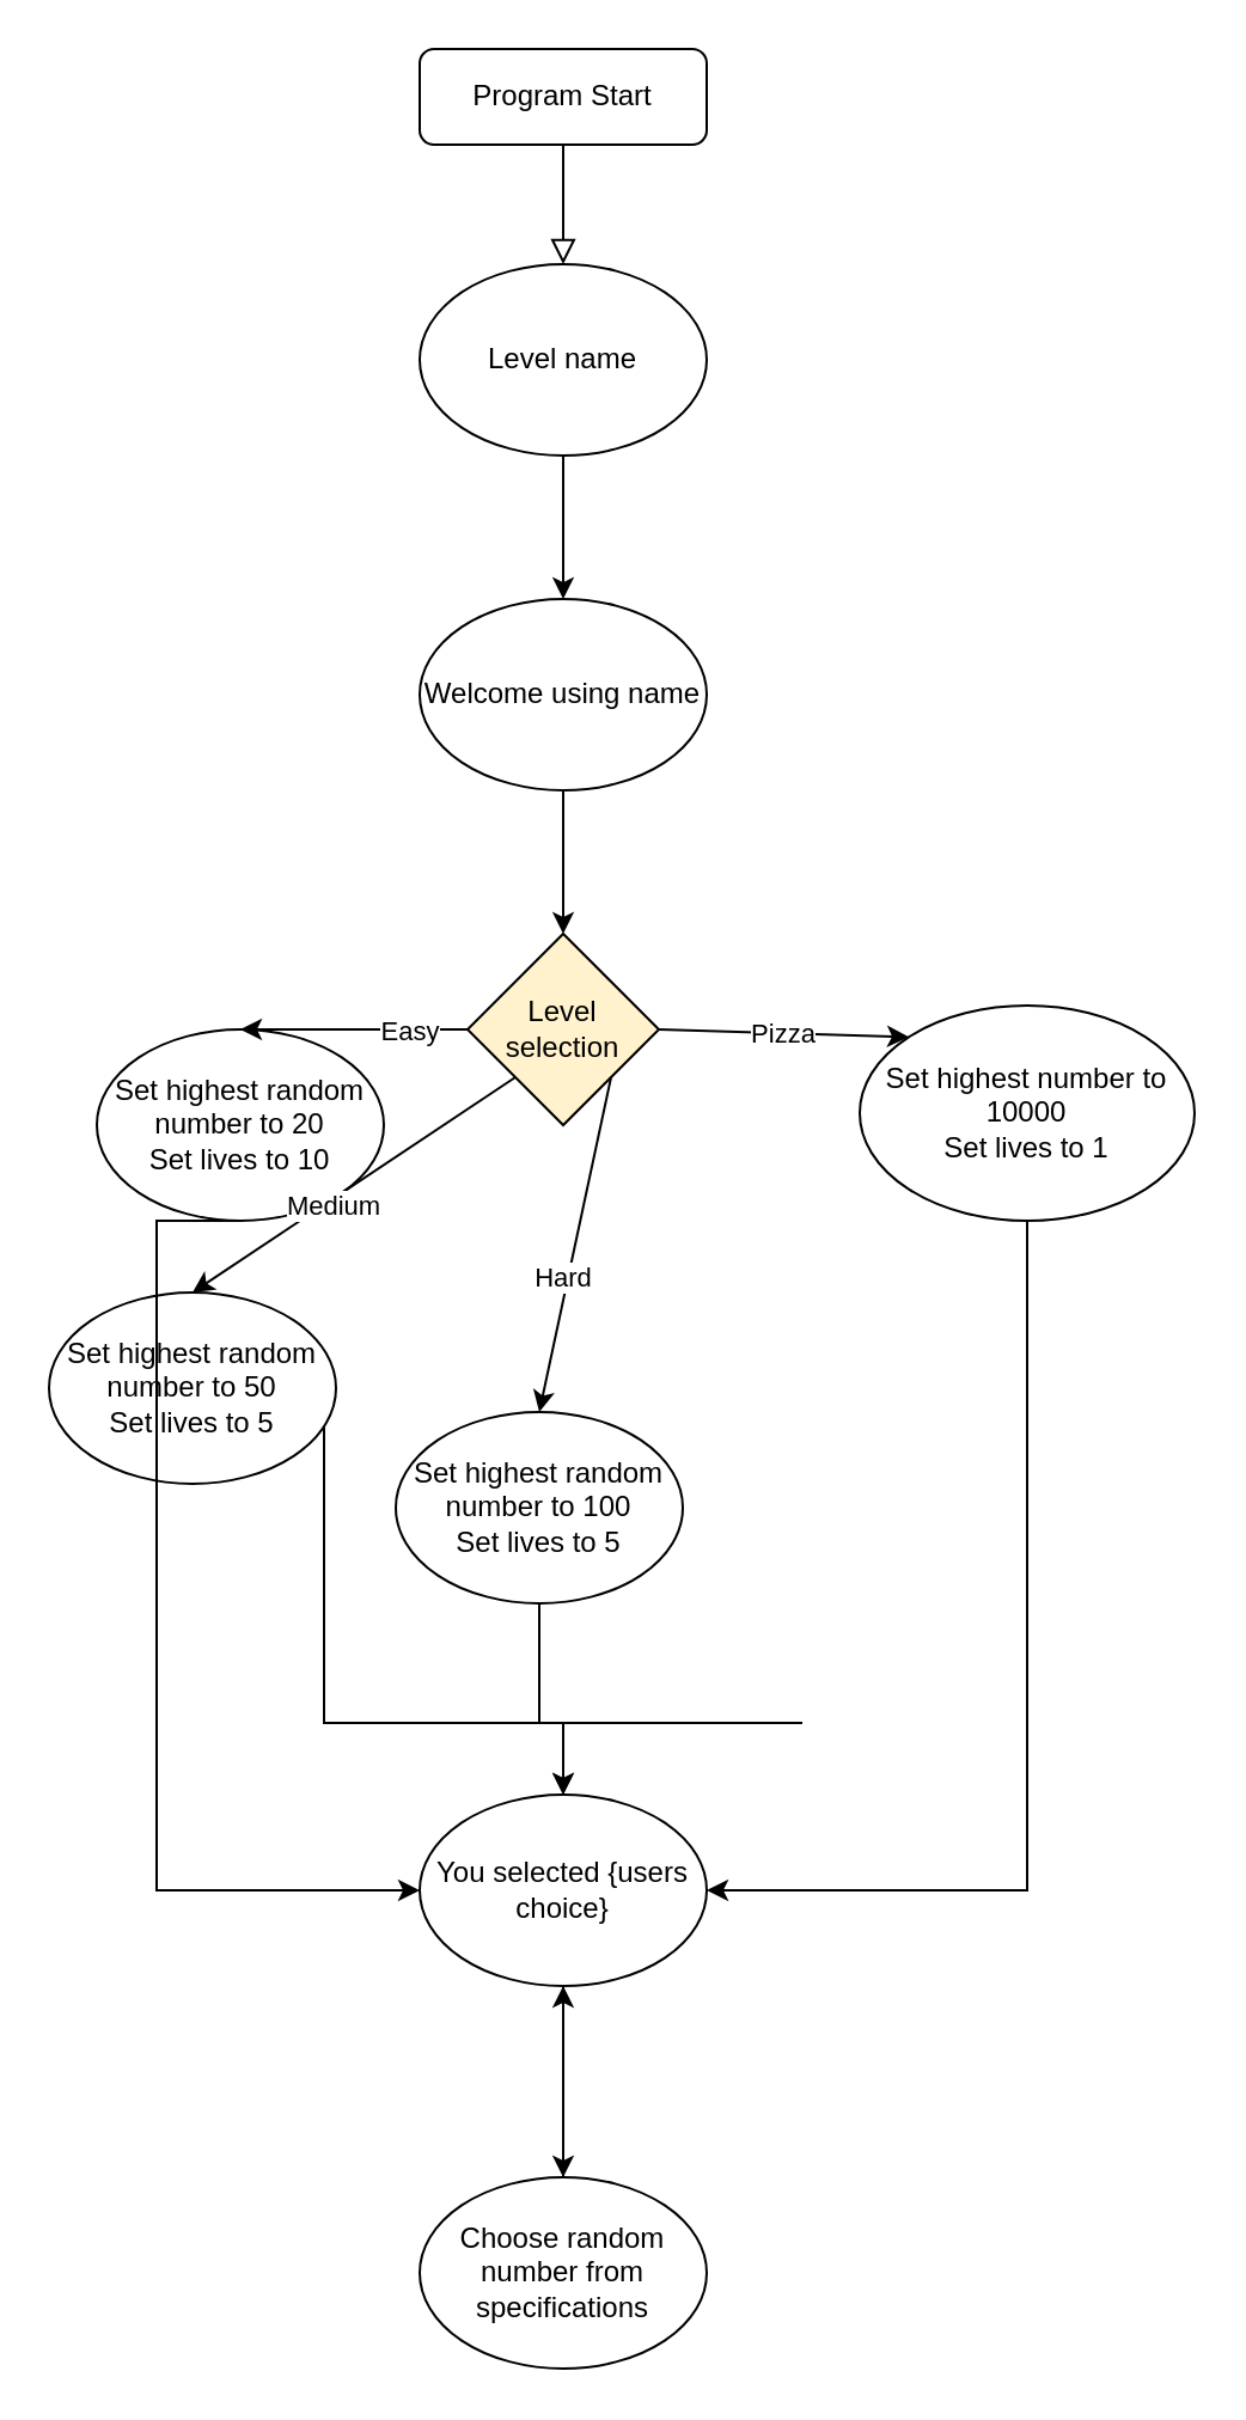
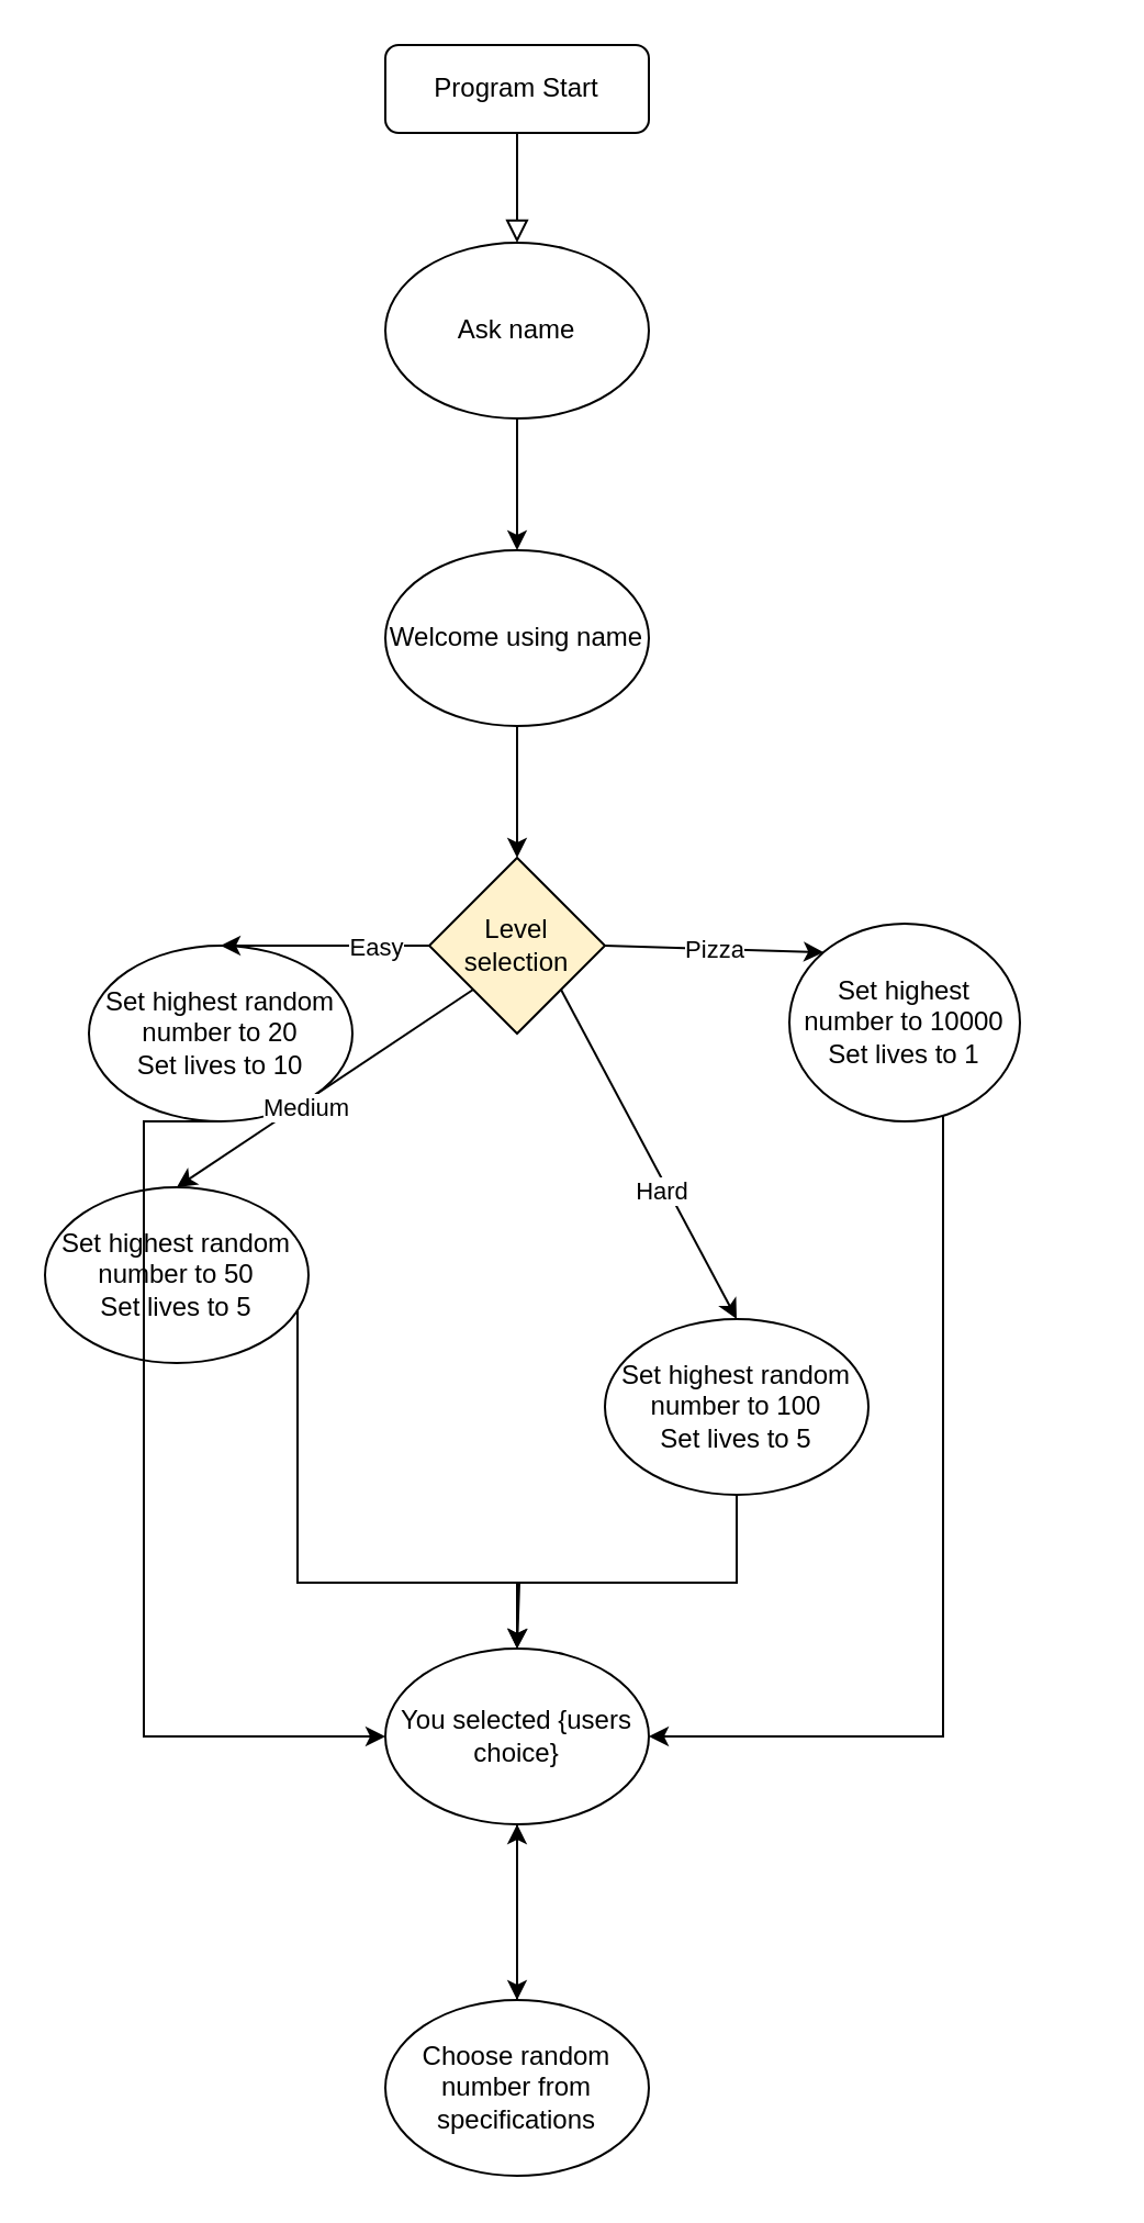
- <mxCell id="8" value="Level name" style="ellipse;whiteSpace=wrap;html=1;" vertex="1" parent="1"><mxGeometry x="175" y="110" width="120" height="80" as="geometry" /></mxCell>
+ <mxCell id="8" value="Ask name" style="ellipse;whiteSpace=wrap;html=1;" vertex="1" parent="1"><mxGeometry x="175" y="110" width="120" height="80" as="geometry" /></mxCell>
- <mxCell id="13" value="Set highest number to 10000&lt;br&gt;Set lives to 1" style="ellipse;whiteSpace=wrap;html=1;" vertex="1" parent="1"><mxGeometry x="359" y="420" width="140" height="90" as="geometry" /></mxCell>
+ <mxCell id="13" value="Set highest number to 10000&lt;br&gt;Set lives to 1" style="ellipse;whiteSpace=wrap;html=1;" vertex="1" parent="1"><mxGeometry x="359" y="420" width="105" height="90" as="geometry" /></mxCell>
- <mxCell id="22" value="Set highest random number to 100&lt;br&gt;Set lives to 5" style="ellipse;whiteSpace=wrap;html=1;" vertex="1" parent="1"><mxGeometry x="165" y="590" width="120" height="80" as="geometry" /></mxCell>
+ <mxCell id="22" value="Set highest random number to 100&lt;br&gt;Set lives to 5" style="ellipse;whiteSpace=wrap;html=1;" vertex="1" parent="1"><mxGeometry x="275" y="600" width="120" height="80" as="geometry" /></mxCell>
